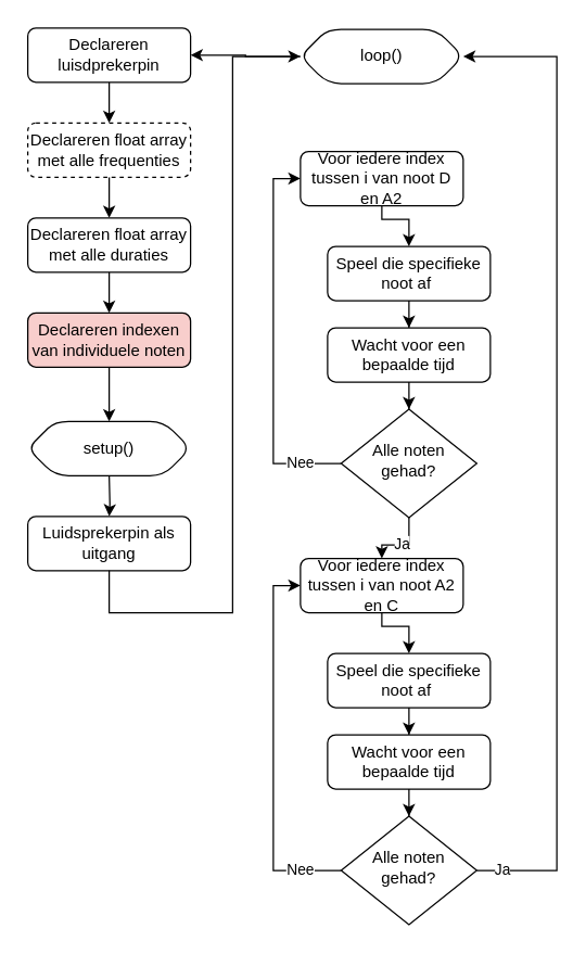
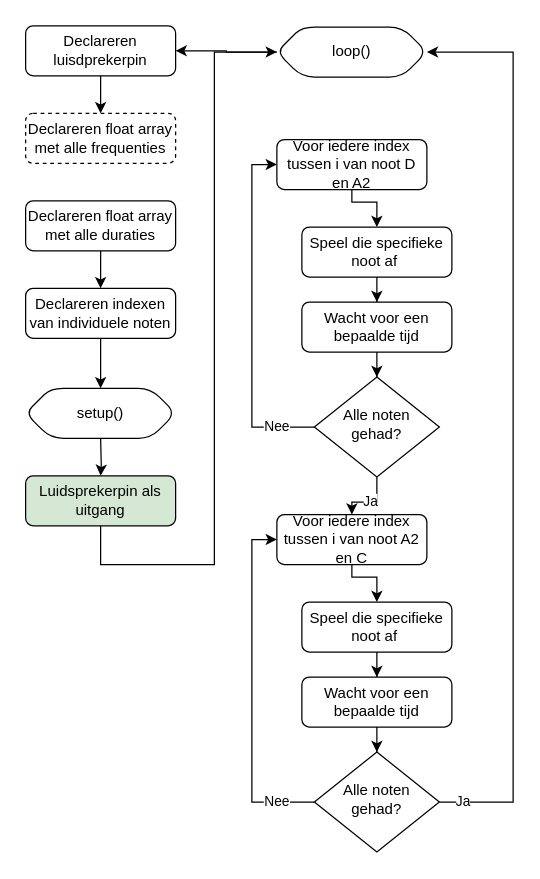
- <mxCell id="4" value="" style="edgeStyle=orthogonalEdgeStyle;rounded=0;orthogonalLoop=1;jettySize=auto;html=1;" parent="1" source="5" target="7" edge="1"><mxGeometry relative="1" as="geometry" /></mxCell>
- <mxCell id="9" value="Declareren indexen van individuele noten" style="rounded=1;whiteSpace=wrap;html=1;fontSize=12;glass=0;strokeWidth=1;shadow=0;fillColor=#f8cecc;" parent="1" vertex="1"><mxGeometry x="20" y="230" width="120" height="40" as="geometry" /></mxCell>
+ <mxCell id="9" value="Declareren indexen van individuele noten" style="rounded=1;whiteSpace=wrap;html=1;fontSize=12;glass=0;strokeWidth=1;shadow=0;" parent="1" vertex="1"><mxGeometry x="20" y="230" width="120" height="40" as="geometry" /></mxCell>
- <mxCell id="11" value="Luidsprekerpin als uitgang" style="rounded=1;whiteSpace=wrap;html=1;fontSize=12;glass=0;strokeWidth=1;shadow=0;" parent="1" vertex="1"><mxGeometry x="20" y="380" width="120" height="40" as="geometry" /></mxCell>
+ <mxCell id="11" value="Luidsprekerpin als uitgang" style="rounded=1;whiteSpace=wrap;html=1;fontSize=12;glass=0;strokeWidth=1;shadow=0;fillColor=#d5e8d4;" parent="1" vertex="1"><mxGeometry x="20" y="380" width="120" height="40" as="geometry" /></mxCell>
